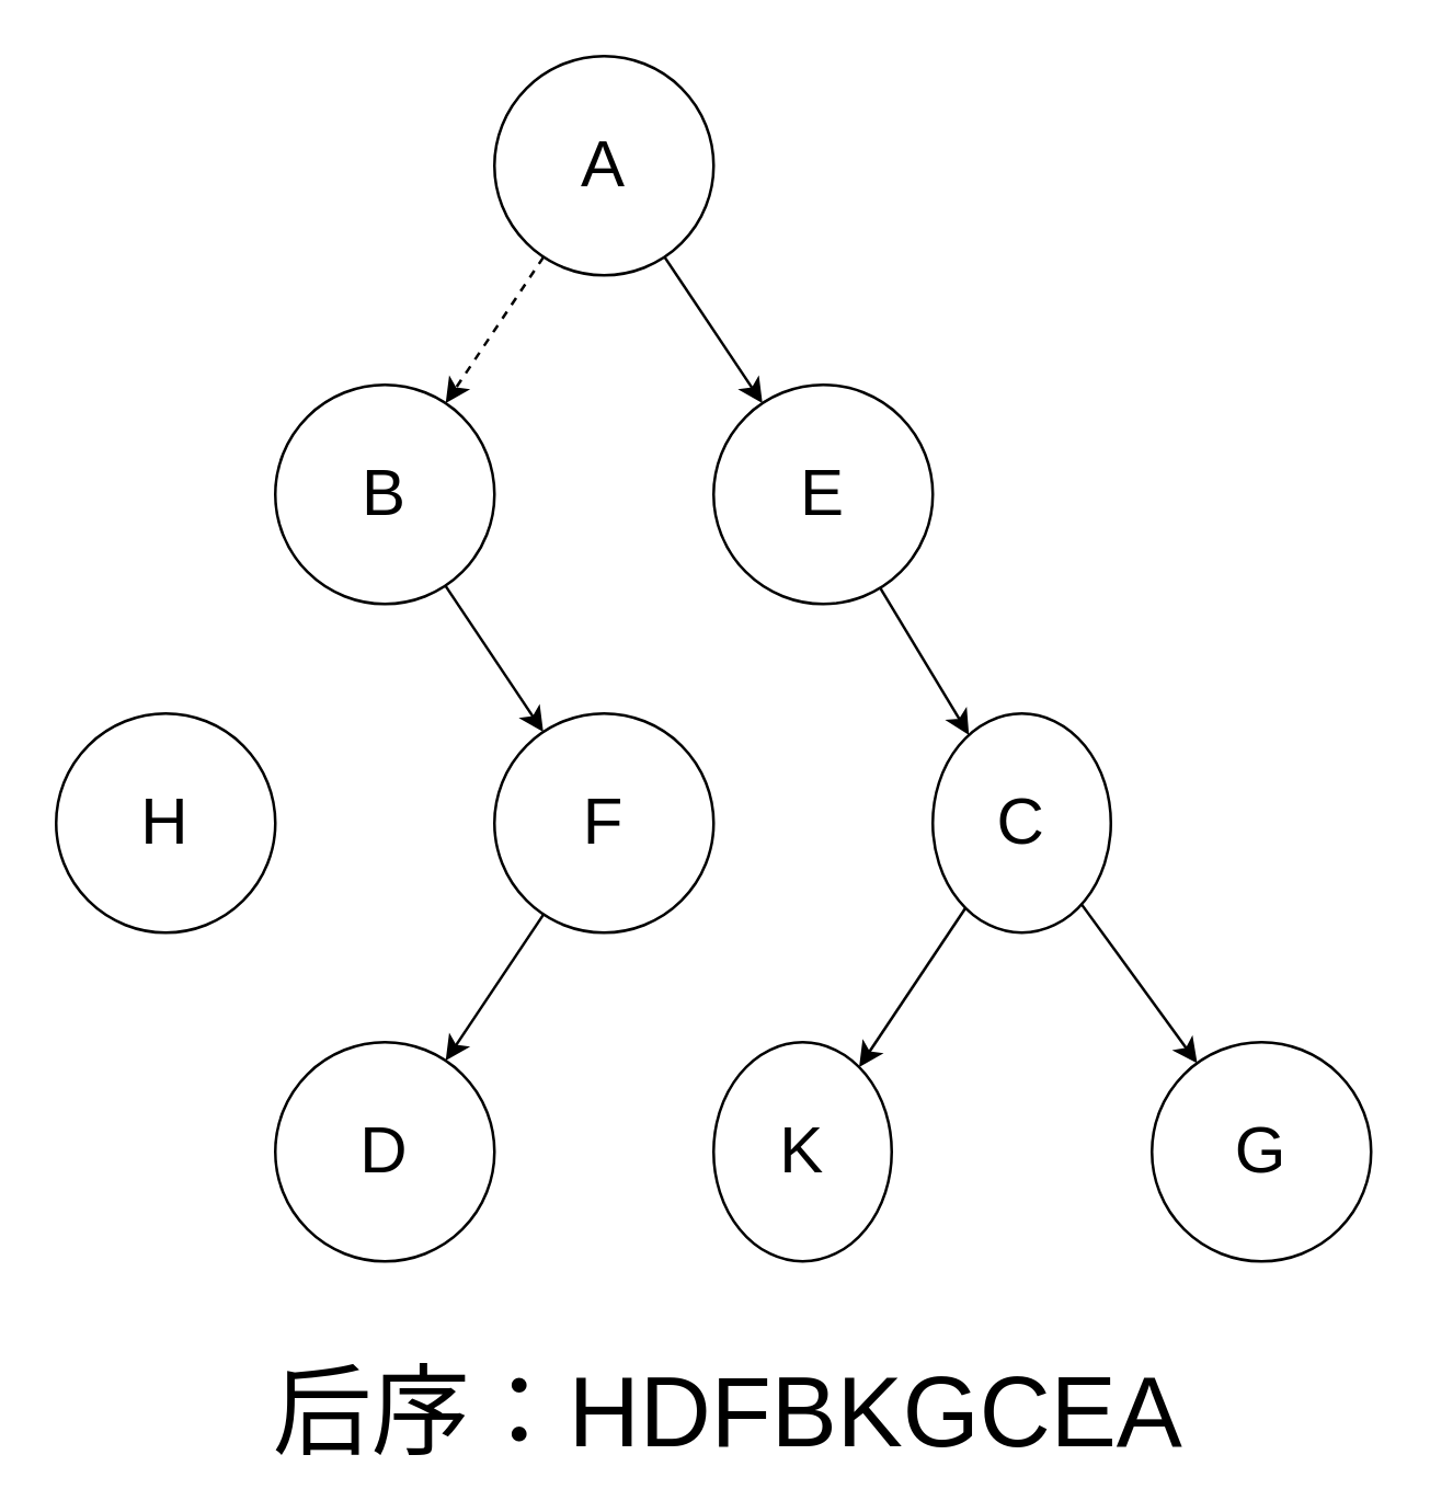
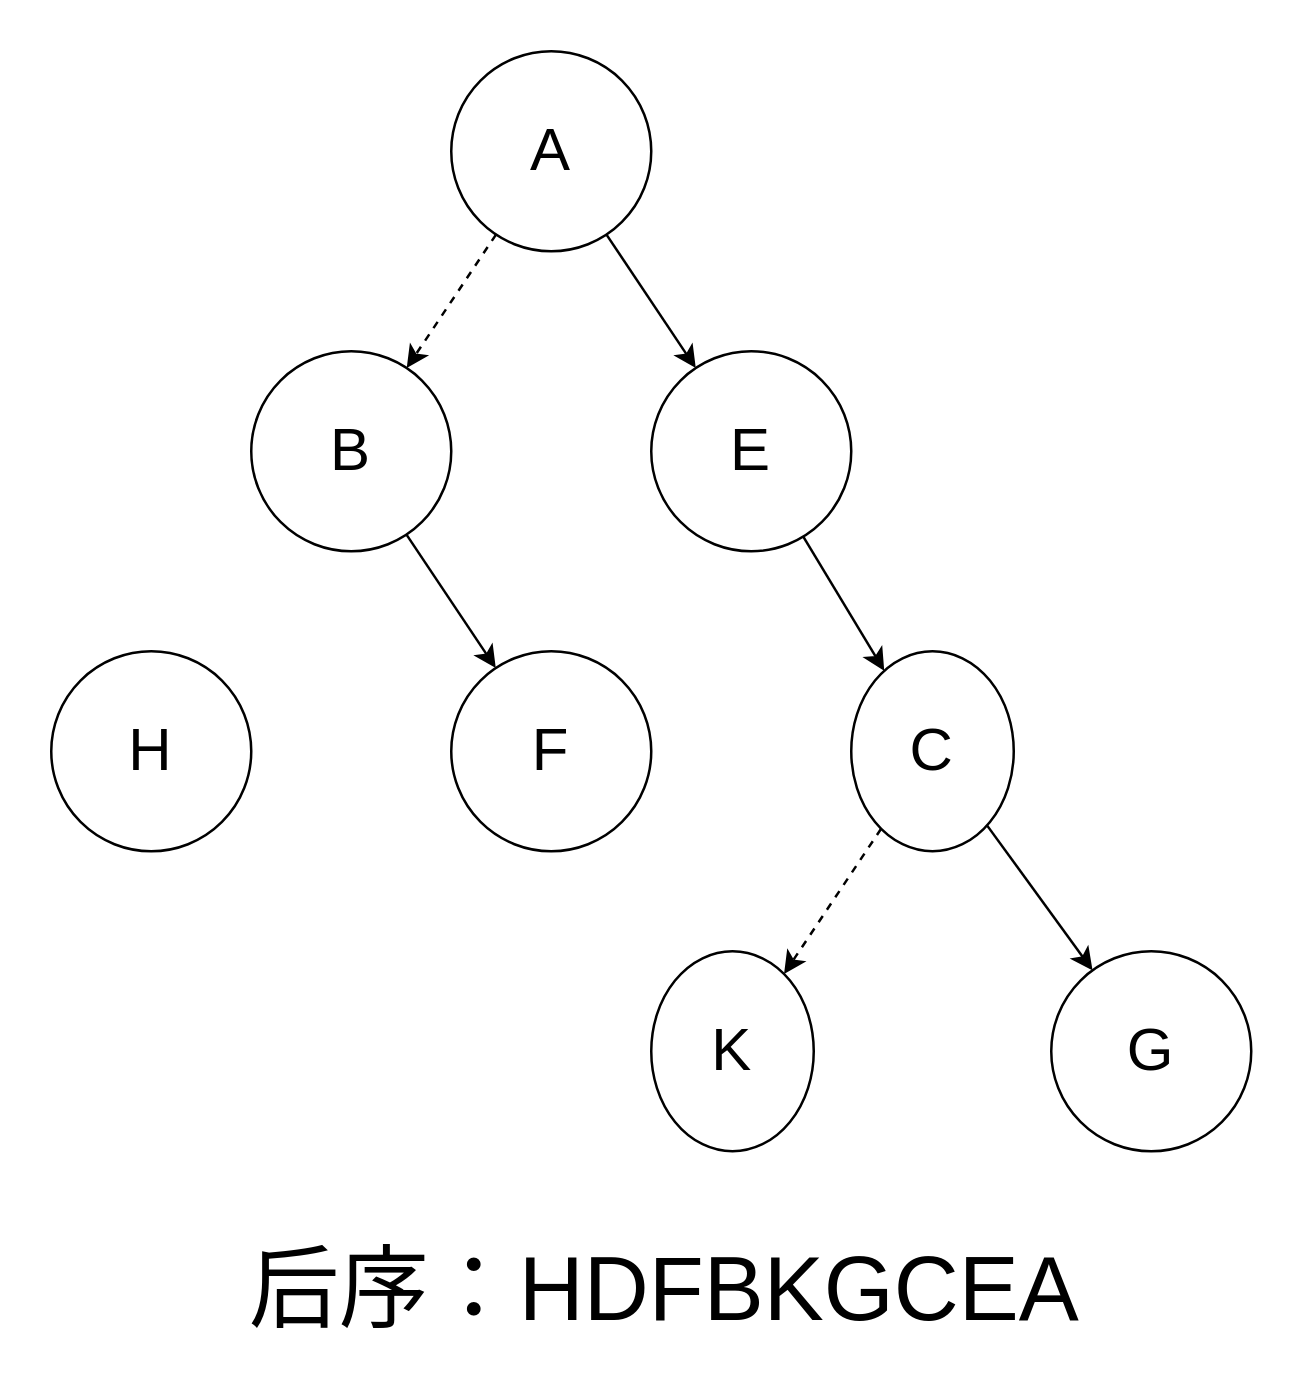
- <mxCell id="10" style="edgeStyle=none;rounded=0;orthogonalLoop=1;jettySize=auto;html=1;" parent="1" source="11" target="13" edge="1"><mxGeometry relative="1" as="geometry" /></mxCell>
+ <mxCell id="10" style="edgeStyle=none;rounded=0;orthogonalLoop=1;jettySize=auto;html=1;dashed=1;" parent="1" source="11" target="13" edge="1"><mxGeometry relative="1" as="geometry" /></mxCell>
- <mxCell id="15" style="edgeStyle=none;rounded=0;orthogonalLoop=1;jettySize=auto;html=1;" parent="1" source="16" target="17" edge="1"><mxGeometry relative="1" as="geometry" /></mxCell>
- <mxCell id="17" value="&lt;font style=&quot;font-size: 24px&quot;&gt;D&lt;/font&gt;" style="ellipse;whiteSpace=wrap;html=1;aspect=fixed;" parent="1" vertex="1"><mxGeometry x="100" y="380" width="80" height="80" as="geometry" /></mxCell>
